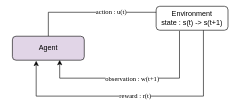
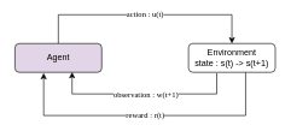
- <mxCell id="7" value="&lt;div&gt;Environment&lt;br&gt;state : s(t) -&amp;gt; s(t+1)&lt;br&gt;&lt;/div&gt;" style="rounded=1;whiteSpace=wrap;html=1;" vertex="1" parent="1"><mxGeometry x="260" y="10" width="120" height="40" as="geometry" /></mxCell>
+ <mxCell id="7" value="&lt;div&gt;Environment&lt;br&gt;state : s(t) -&amp;gt; s(t+1)&lt;br&gt;&lt;/div&gt;" style="rounded=1;whiteSpace=wrap;html=1;" vertex="1" parent="1"><mxGeometry x="260" y="60" width="120" height="40" as="geometry" /></mxCell>
